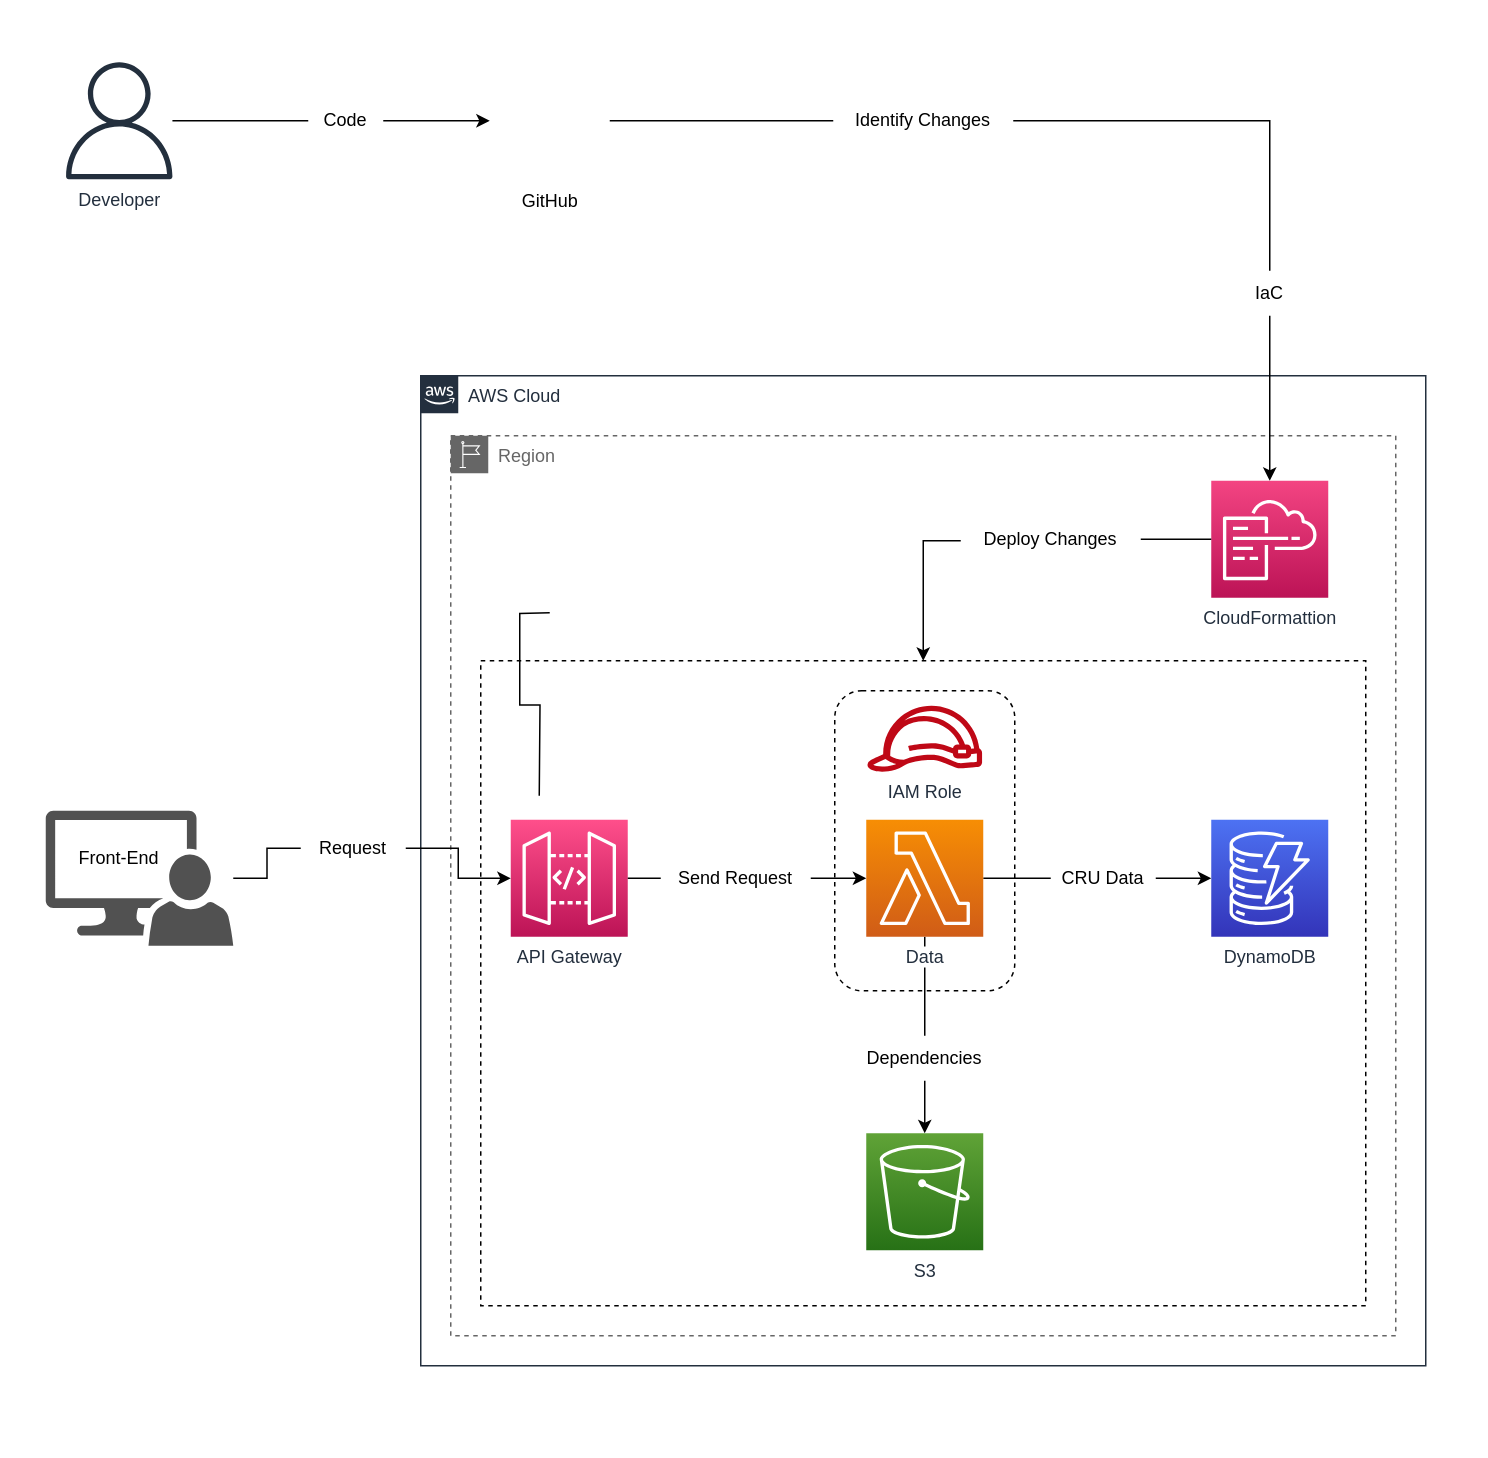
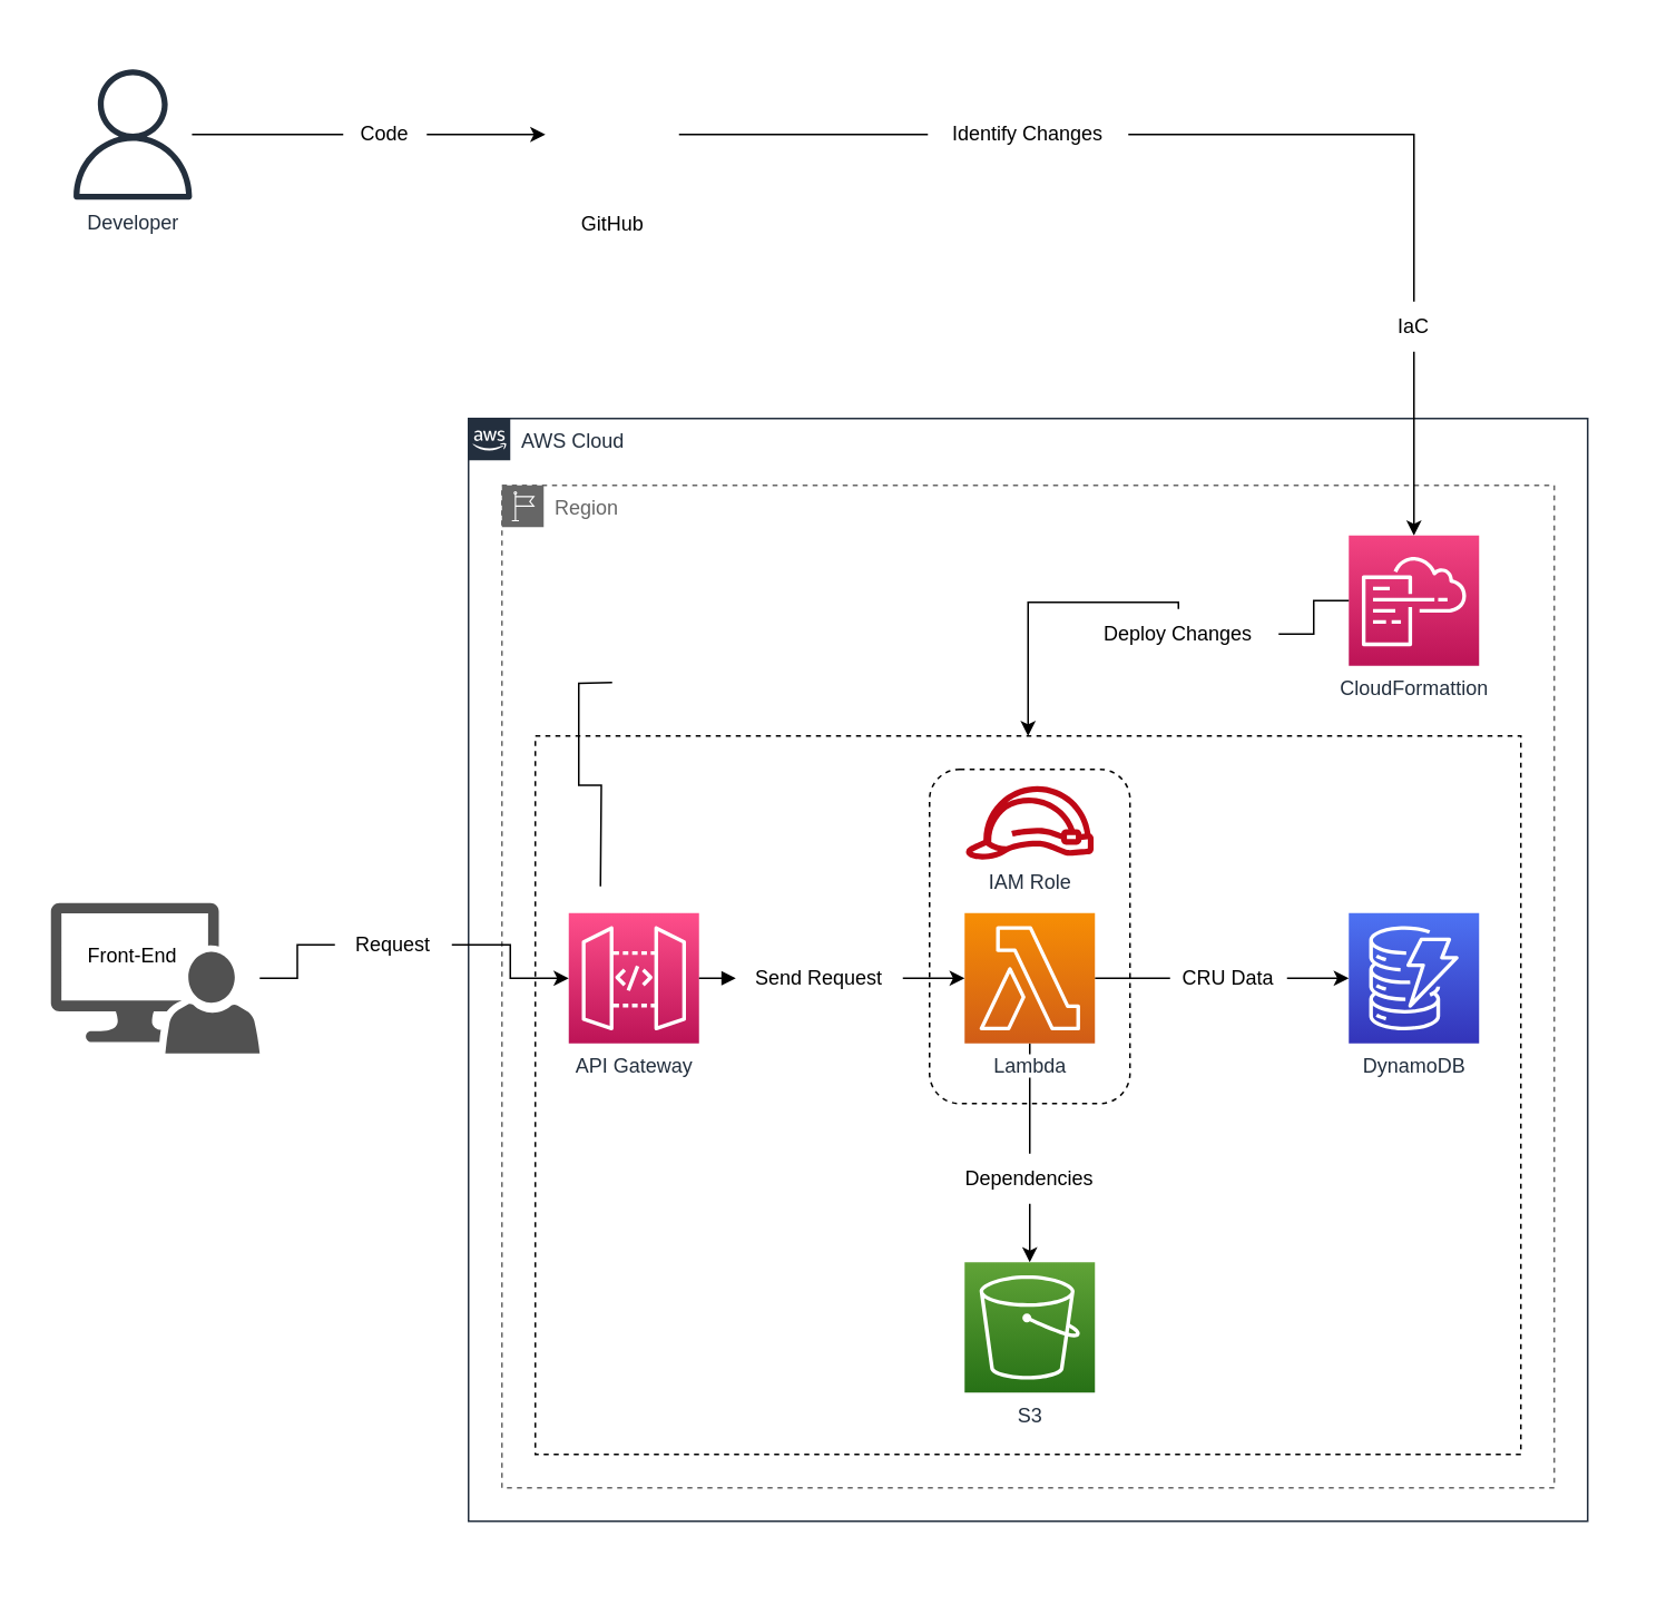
- <mxCell id="28" value="Deploy Changes" style="text;html=1;strokeColor=none;fillColor=none;align=center;verticalAlign=middle;whiteSpace=wrap;rounded=0;" vertex="1" parent="1"><mxGeometry x="640" y="344" width="120" height="30" as="geometry" /></mxCell>
+ <mxCell id="28" value="Deploy Changes" style="text;html=1;strokeColor=none;fillColor=none;align=center;verticalAlign=middle;whiteSpace=wrap;rounded=0;" vertex="1" parent="1"><mxGeometry x="645" y="364" width="120" height="30" as="geometry" /></mxCell>
- <mxCell id="31" value="" style="edgeStyle=orthogonalEdgeStyle;rounded=0;orthogonalLoop=1;jettySize=auto;html=1;entryX=0;entryY=0.5;entryDx=0;entryDy=0;entryPerimeter=0;endArrow=none;" edge="1" parent="1" source="23" target="30"><mxGeometry relative="1" as="geometry"><mxPoint x="418" y="585" as="sourcePoint" /><mxPoint x="577" y="585" as="targetPoint" /></mxGeometry></mxCell>
+ <mxCell id="31" value="" style="edgeStyle=orthogonalEdgeStyle;rounded=0;orthogonalLoop=1;jettySize=auto;html=1;entryX=0;entryY=0.5;entryDx=0;entryDy=0;entryPerimeter=0;endArrow=block;" edge="1" parent="1" source="23" target="30"><mxGeometry relative="1" as="geometry"><mxPoint x="418" y="585" as="sourcePoint" /><mxPoint x="577" y="585" as="targetPoint" /></mxGeometry></mxCell>
- <mxCell id="36" value="Data" style="sketch=0;points=[[0,0,0],[0.25,0,0],[0.5,0,0],[0.75,0,0],[1,0,0],[0,1,0],[0.25,1,0],[0.5,1,0],[0.75,1,0],[1,1,0],[0,0.25,0],[0,0.5,0],[0,0.75,0],[1,0.25,0],[1,0.5,0],[1,0.75,0]];outlineConnect=0;fontColor=#232F3E;gradientColor=#F78E04;gradientDirection=north;fillColor=#D05C17;strokeColor=#ffffff;dashed=0;verticalLabelPosition=bottom;verticalAlign=top;align=center;html=1;fontSize=12;fontStyle=0;aspect=fixed;shape=mxgraph.aws4.resourceIcon;resIcon=mxgraph.aws4.lambda;labelBackgroundColor=default;" vertex="1" parent="1"><mxGeometry x="577" y="546" width="78" height="78" as="geometry" /></mxCell>
+ <mxCell id="36" value="Lambda" style="sketch=0;points=[[0,0,0],[0.25,0,0],[0.5,0,0],[0.75,0,0],[1,0,0],[0,1,0],[0.25,1,0],[0.5,1,0],[0.75,1,0],[1,1,0],[0,0.25,0],[0,0.5,0],[0,0.75,0],[1,0.25,0],[1,0.5,0],[1,0.75,0]];outlineConnect=0;fontColor=#232F3E;gradientColor=#F78E04;gradientDirection=north;fillColor=#D05C17;strokeColor=#ffffff;dashed=0;verticalLabelPosition=bottom;verticalAlign=top;align=center;html=1;fontSize=12;fontStyle=0;aspect=fixed;shape=mxgraph.aws4.resourceIcon;resIcon=mxgraph.aws4.lambda;labelBackgroundColor=default;" vertex="1" parent="1"><mxGeometry x="577" y="546" width="78" height="78" as="geometry" /></mxCell>
